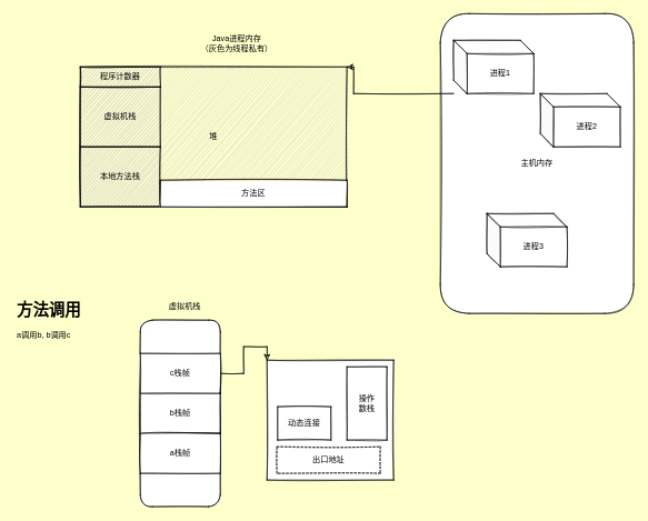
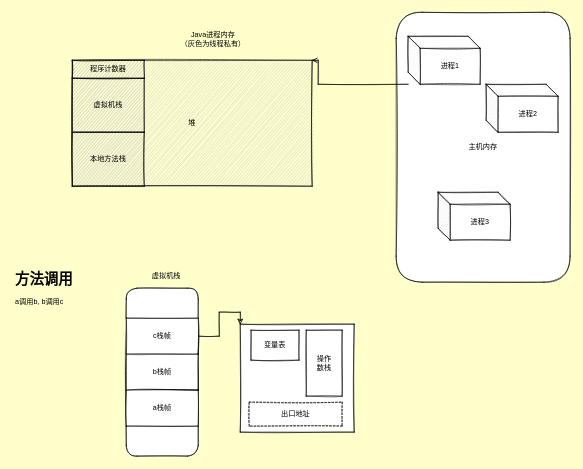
- <mxCell id="9" style="edgeStyle=orthogonalEdgeStyle;rounded=0;sketch=1;orthogonalLoop=1;jettySize=auto;html=1;entryX=1;entryY=0;entryDx=0;entryDy=0;" edge="1" parent="1" source="10" target="2"><mxGeometry relative="1" as="geometry"><mxPoint x="730" y="285" as="targetPoint" /><Array as="points"><mxPoint x="530" y="140" /></Array></mxGeometry></mxCell>
+ <mxCell id="9" style="edgeStyle=orthogonalEdgeStyle;rounded=0;sketch=1;orthogonalLoop=1;jettySize=auto;html=1;entryX=1;entryY=0;entryDx=0;entryDy=0;endArrow=open;" edge="1" parent="1" source="10" target="2"><mxGeometry relative="1" as="geometry"><mxPoint x="730" y="285" as="targetPoint" /><Array as="points"><mxPoint x="530" y="140" /></Array></mxGeometry></mxCell>
- <mxCell id="7" value="方法区" style="rounded=0;whiteSpace=wrap;html=1;sketch=1;" vertex="1" parent="1"><mxGeometry x="240" y="270" width="280" height="40" as="geometry" /></mxCell>
+ <mxCell id="21" value="变量表" style="rounded=0;whiteSpace=wrap;html=1;sketch=1;fillColor=default;" vertex="1" parent="1"><mxGeometry x="418" y="550" width="80" height="50" as="geometry" /></mxCell>
- <mxCell id="22" value="操作&lt;br&gt;数栈" style="rounded=0;whiteSpace=wrap;html=1;sketch=1;fillColor=default;" vertex="1" parent="1"><mxGeometry x="520" y="550" width="60" height="110" as="geometry" /></mxCell>
+ <mxCell id="22" value="操作&lt;br&gt;数栈" style="rounded=0;whiteSpace=wrap;html=1;sketch=1;fillColor=default;" vertex="1" parent="1"><mxGeometry x="510" y="550" width="60" height="110" as="geometry" /></mxCell>
- <mxCell id="23" value="动态连接" style="rounded=0;whiteSpace=wrap;html=1;sketch=1;fillColor=default;" vertex="1" parent="1"><mxGeometry x="416" y="610" width="80" height="50" as="geometry" /></mxCell>
